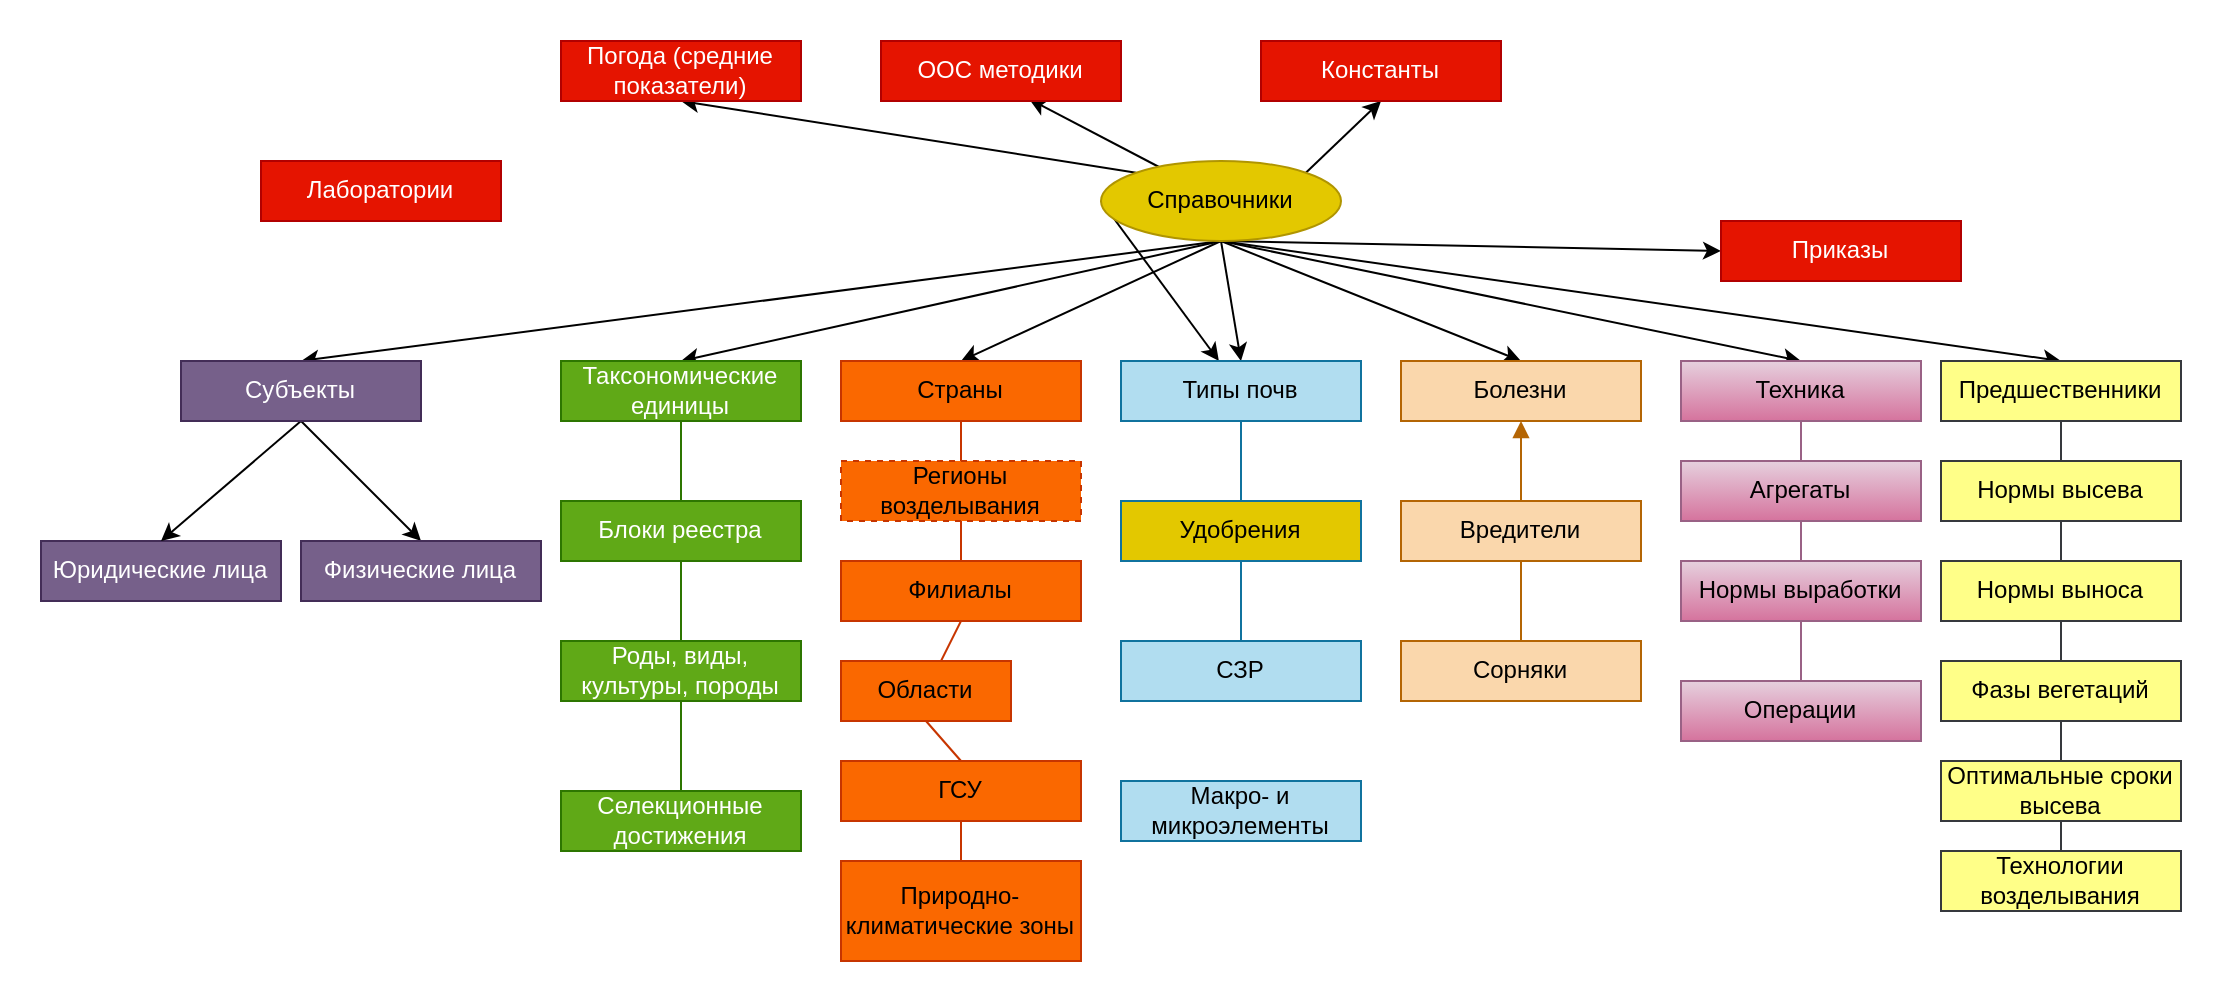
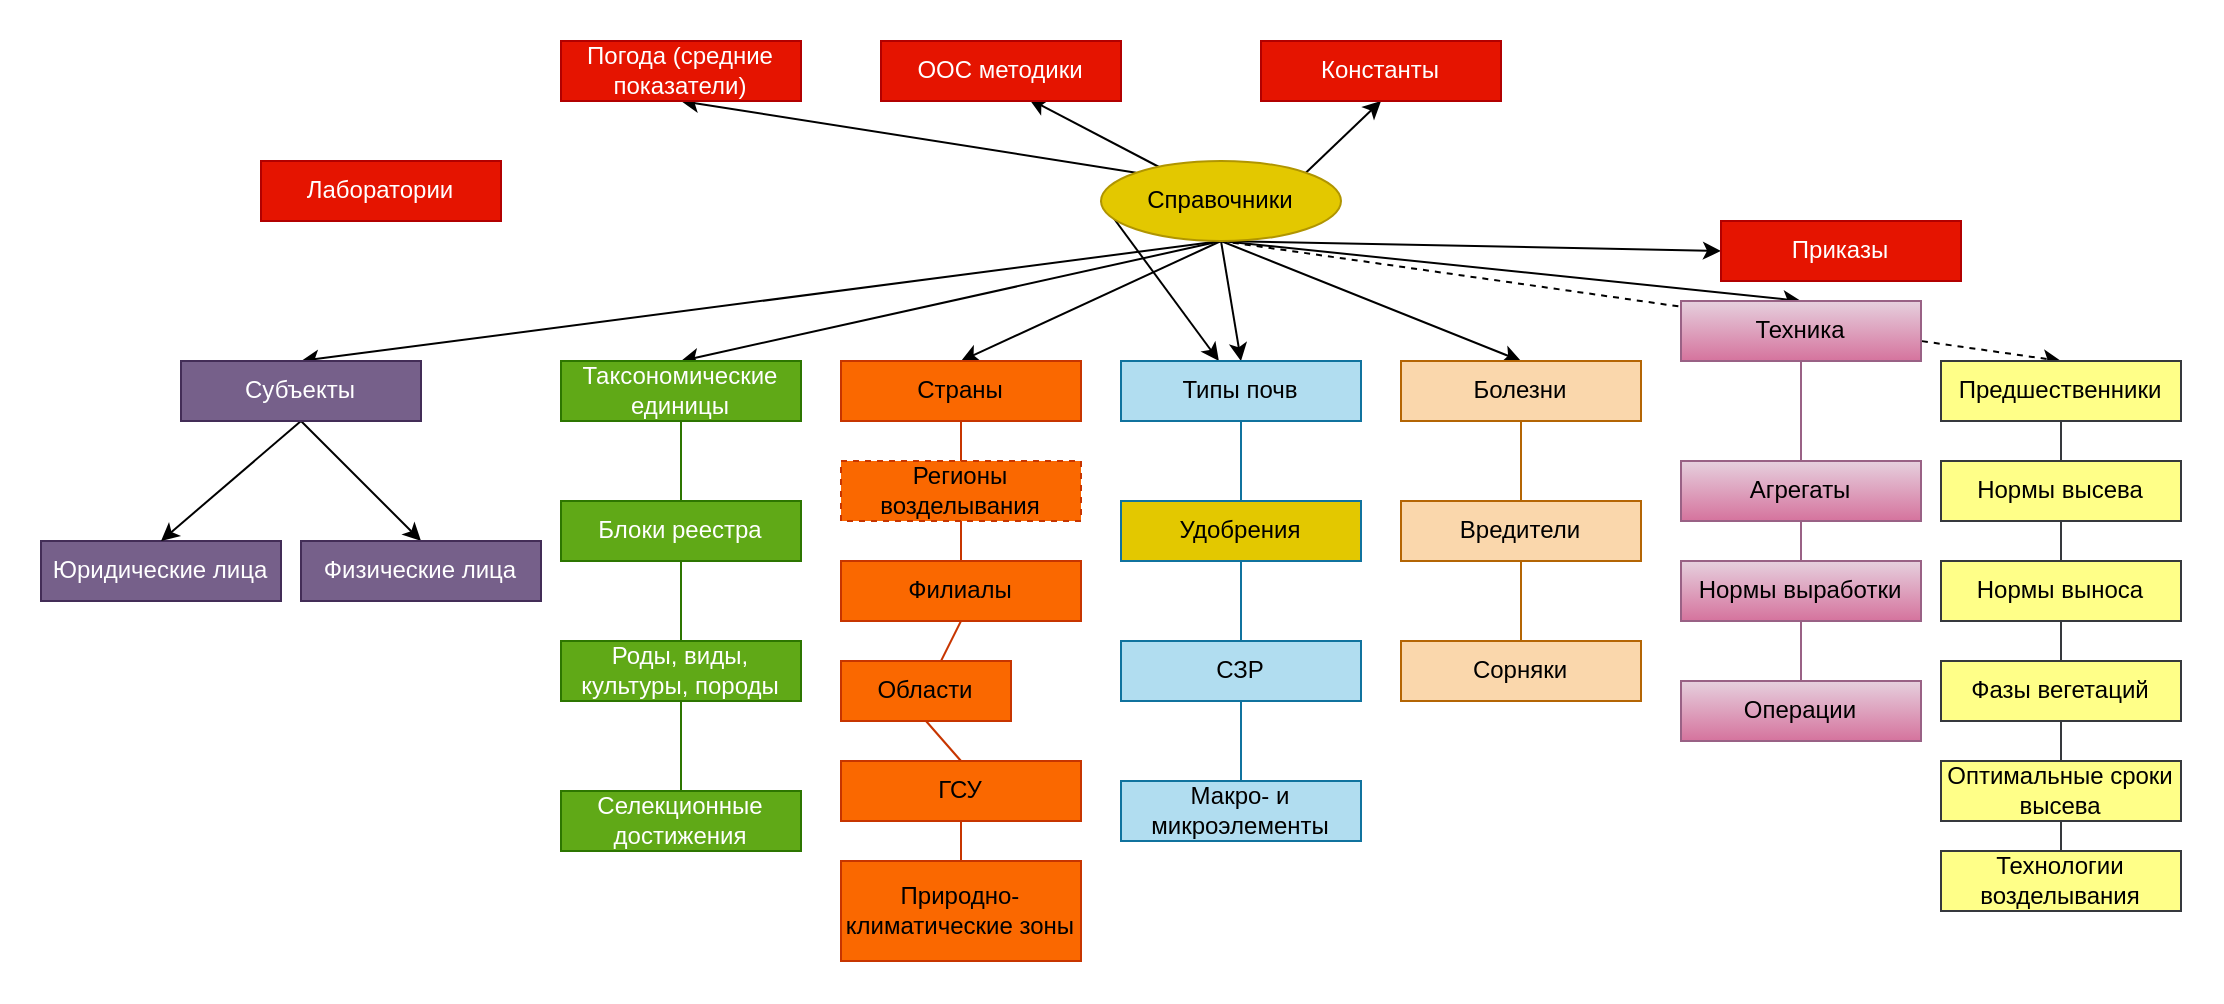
- <mxCell id="8" style="edgeStyle=none;rounded=0;orthogonalLoop=1;jettySize=auto;html=1;exitX=0.5;exitY=1;exitDx=0;exitDy=0;entryX=0.5;entryY=0;entryDx=0;entryDy=0;" edge="1" parent="1" source="14" target="53"><mxGeometry relative="1" as="geometry" /></mxCell>
+ <mxCell id="8" style="edgeStyle=none;rounded=0;orthogonalLoop=1;jettySize=auto;html=1;exitX=0.5;exitY=1;exitDx=0;exitDy=0;entryX=0.5;entryY=0;entryDx=0;entryDy=0;dashed=1;" edge="1" parent="1" source="14" target="53"><mxGeometry relative="1" as="geometry" /></mxCell>
- <mxCell id="46" value="Техника" style="rounded=0;whiteSpace=wrap;html=1;fillColor=#e6d0de;strokeColor=#996185;gradientColor=#d5739d;" vertex="1" parent="1"><mxGeometry x="840" y="180" width="120" height="30" as="geometry" /></mxCell>
+ <mxCell id="46" value="Техника" style="rounded=0;whiteSpace=wrap;html=1;fillColor=#e6d0de;strokeColor=#996185;gradientColor=#d5739d;" vertex="1" parent="1"><mxGeometry x="840" y="150" width="120" height="30" as="geometry" /></mxCell>
- <mxCell id="45" value="" style="endArrow=block;html=1;rounded=0;entryX=0.5;entryY=1;entryDx=0;entryDy=0;exitX=0.5;exitY=0;exitDx=0;exitDy=0;fillColor=#fad7ac;strokeColor=#b46504;" edge="1" parent="1" source="42" target="41"><mxGeometry width="50" height="50" relative="1" as="geometry"><mxPoint x="780" y="310" as="sourcePoint" /><mxPoint x="830" y="260" as="targetPoint" /></mxGeometry></mxCell>
+ <mxCell id="45" value="" style="endArrow=none;html=1;rounded=0;entryX=0.5;entryY=1;entryDx=0;entryDy=0;exitX=0.5;exitY=0;exitDx=0;exitDy=0;fillColor=#fad7ac;strokeColor=#b46504;" edge="1" parent="1" source="42" target="41"><mxGeometry width="50" height="50" relative="1" as="geometry"><mxPoint x="780" y="310" as="sourcePoint" /><mxPoint x="830" y="260" as="targetPoint" /></mxGeometry></mxCell>
+ <mxCell id="67" value="" style="endArrow=none;html=1;rounded=0;exitX=0.5;exitY=0;exitDx=0;exitDy=0;entryX=0.5;entryY=1;entryDx=0;entryDy=0;fillColor=#b1ddf0;strokeColor=#10739e;" edge="1" parent="1" source="66" target="38"><mxGeometry width="50" height="50" relative="1" as="geometry"><mxPoint x="640" y="400" as="sourcePoint" /><mxPoint x="620" y="370" as="targetPoint" /></mxGeometry></mxCell>
